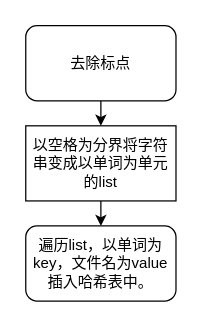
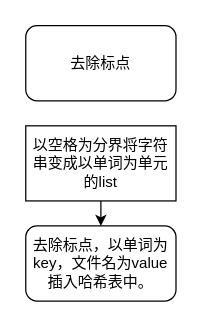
- <mxCell id="2" value="" style="edgeStyle=none;html=1;" edge="1" parent="1" source="3" target="5"><mxGeometry relative="1" as="geometry" /></mxCell>
- <mxCell id="6" value="遍历list，以单词为key，文件名为value插入哈希表中。" style="whiteSpace=wrap;html=1;rounded=1;" vertex="1" parent="1"><mxGeometry x="20" y="180" width="120" height="60" as="geometry" /></mxCell>
+ <mxCell id="6" value="去除标点，以单词为key，文件名为value插入哈希表中。" style="whiteSpace=wrap;html=1;rounded=1;" vertex="1" parent="1"><mxGeometry x="20" y="180" width="120" height="60" as="geometry" /></mxCell>
